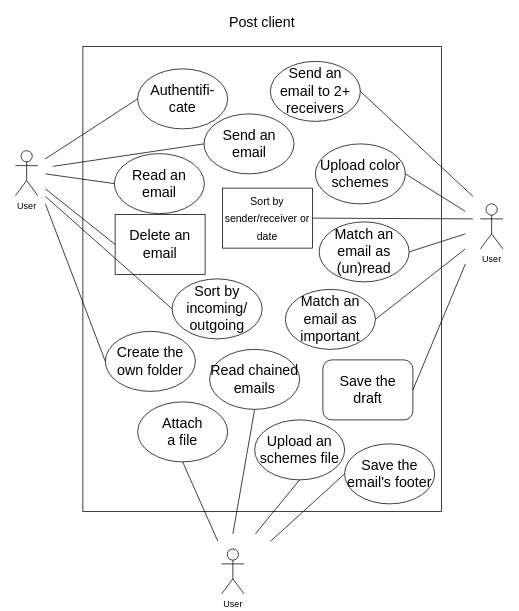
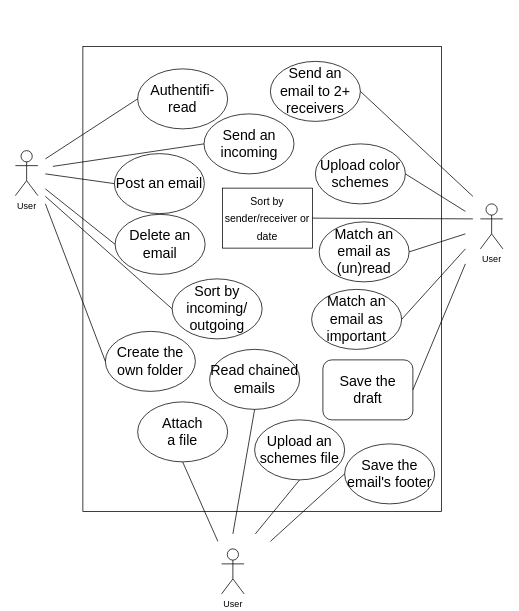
- <mxCell id="4" value="Post client" style="text;html=1;strokeColor=none;fillColor=none;align=center;verticalAlign=middle;whiteSpace=wrap;rounded=0;fontSize=19;" vertex="1" parent="1"><mxGeometry x="119" y="20" width="460" height="20" as="geometry" /></mxCell>
- <mxCell id="5" value="Authentifi-cate" style="ellipse;whiteSpace=wrap;html=1;fontSize=19;" vertex="1" parent="1"><mxGeometry x="183" y="91" width="120" height="80" as="geometry" /></mxCell>
+ <mxCell id="5" value="Authentifi-read" style="ellipse;whiteSpace=wrap;html=1;fontSize=19;" vertex="1" parent="1"><mxGeometry x="183" y="91" width="120" height="80" as="geometry" /></mxCell>
- <mxCell id="8" value="Send an email " style="ellipse;whiteSpace=wrap;html=1;fontSize=19;" vertex="1" parent="1"><mxGeometry x="271.5" y="151" width="120" height="80" as="geometry" /></mxCell>
+ <mxCell id="8" value="Send an incoming " style="ellipse;whiteSpace=wrap;html=1;fontSize=19;" vertex="1" parent="1"><mxGeometry x="271.5" y="151" width="120" height="80" as="geometry" /></mxCell>
- <mxCell id="6" value="Read an email " style="ellipse;whiteSpace=wrap;html=1;fontSize=19;" vertex="1" parent="1"><mxGeometry x="152" y="204" width="120" height="80" as="geometry" /></mxCell>
+ <mxCell id="6" value="Post an email " style="ellipse;whiteSpace=wrap;html=1;fontSize=19;" vertex="1" parent="1"><mxGeometry x="152" y="204" width="120" height="80" as="geometry" /></mxCell>
- <mxCell id="7" value="Delete an email" style="whiteSpace=wrap;html=1;fontSize=19;rounded=0;" vertex="1" parent="1"><mxGeometry x="153" y="285" width="120" height="80" as="geometry" /></mxCell>
+ <mxCell id="7" value="Delete an email" style="ellipse;whiteSpace=wrap;html=1;fontSize=19;" vertex="1" parent="1"><mxGeometry x="153" y="285" width="120" height="80" as="geometry" /></mxCell>
- <mxCell id="17" value="Match an email as important" style="ellipse;whiteSpace=wrap;html=1;fontSize=19;" vertex="1" parent="1"><mxGeometry x="380" y="385" width="120" height="80" as="geometry" /></mxCell>
+ <mxCell id="17" value="Match an email as important" style="ellipse;whiteSpace=wrap;html=1;fontSize=19;" vertex="1" parent="1"><mxGeometry x="415" y="385" width="120" height="80" as="geometry" /></mxCell>
